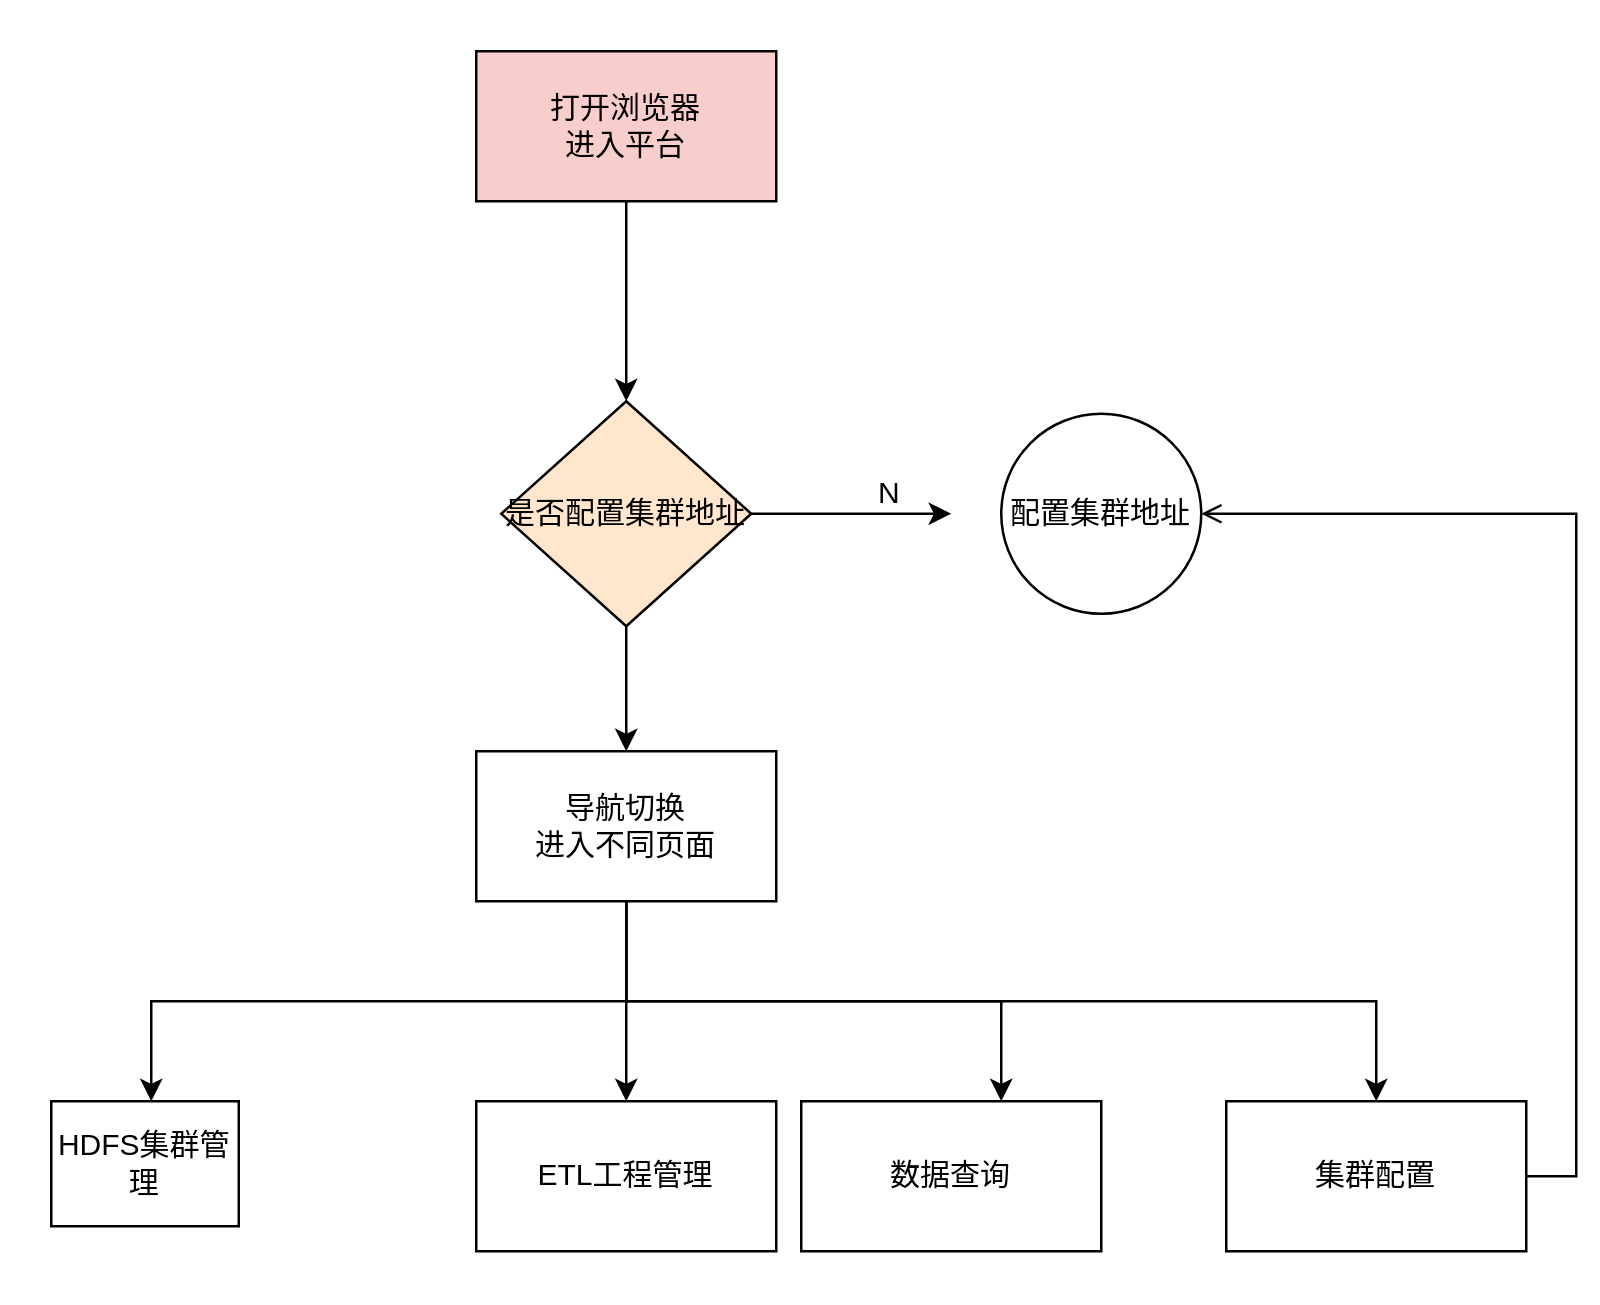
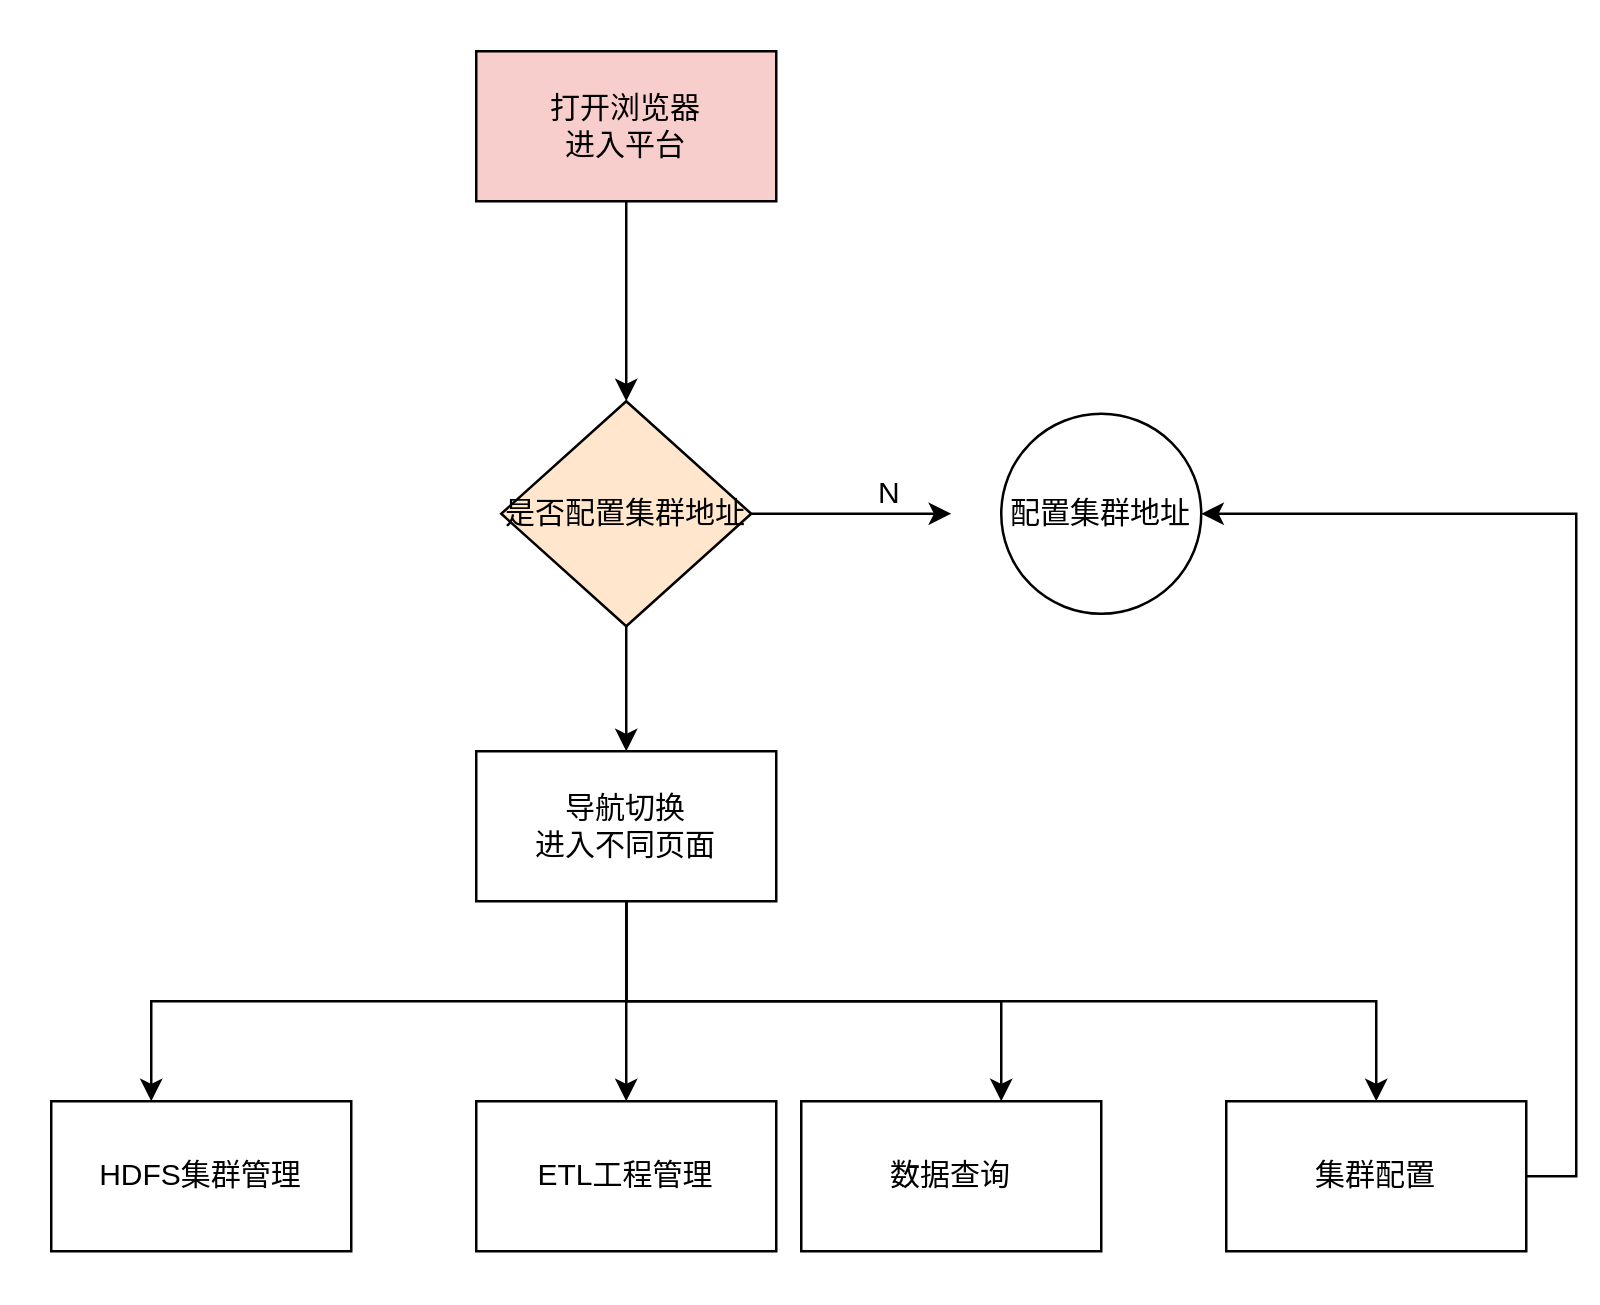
- <mxCell id="16" style="edgeStyle=orthogonalEdgeStyle;rounded=0;orthogonalLoop=1;jettySize=auto;html=1;entryX=1;entryY=0.5;entryDx=0;entryDy=0;exitX=1;exitY=0.5;exitDx=0;exitDy=0;endArrow=open;" parent="1" source="17" target="18" edge="1"><mxGeometry relative="1" as="geometry" /></mxCell>
+ <mxCell id="16" style="edgeStyle=orthogonalEdgeStyle;rounded=0;orthogonalLoop=1;jettySize=auto;html=1;entryX=1;entryY=0.5;entryDx=0;entryDy=0;exitX=1;exitY=0.5;exitDx=0;exitDy=0;" parent="1" source="17" target="18" edge="1"><mxGeometry relative="1" as="geometry" /></mxCell>
- <mxCell id="13" value="HDFS集群管理" style="rounded=0;whiteSpace=wrap;html=1;" parent="1" vertex="1"><mxGeometry x="20" y="440" width="75" height="50" as="geometry" /></mxCell>
+ <mxCell id="13" value="HDFS集群管理" style="rounded=0;whiteSpace=wrap;html=1;" parent="1" vertex="1"><mxGeometry x="20" y="440" width="120" height="60" as="geometry" /></mxCell>
